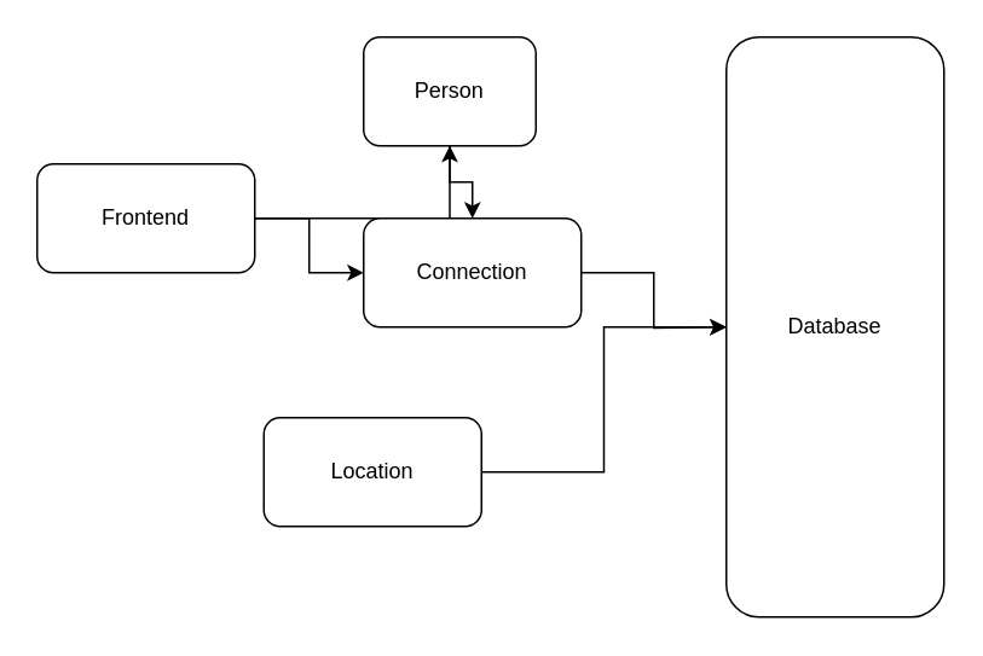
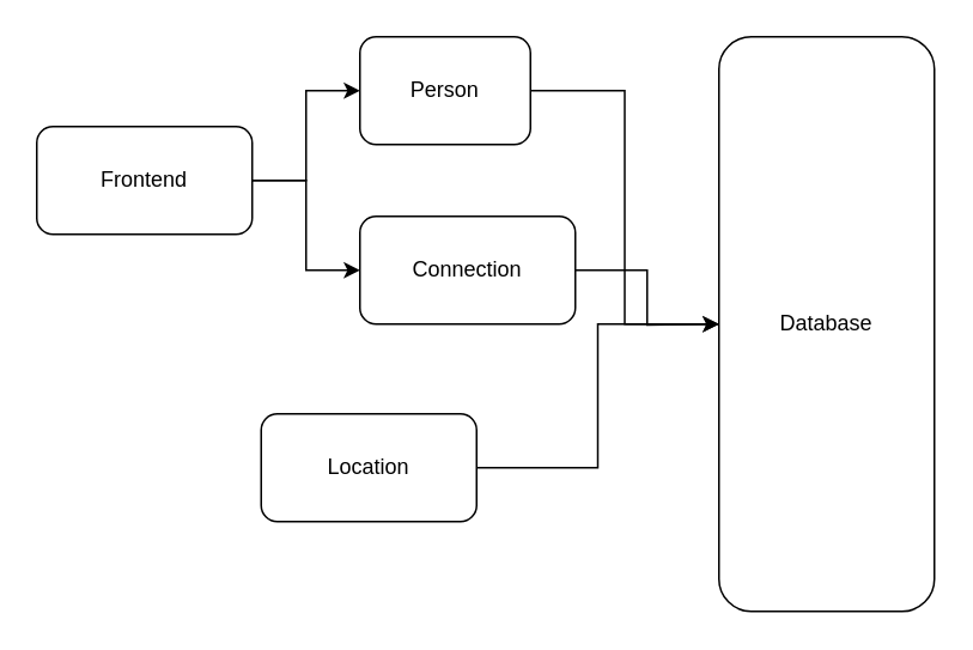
- <mxCell id="5" style="edgeStyle=orthogonalEdgeStyle;rounded=0;orthogonalLoop=1;jettySize=auto;html=1;" parent="1" source="6" target="8" edge="1"><mxGeometry relative="1" as="geometry" /></mxCell>
+ <mxCell id="5" style="edgeStyle=orthogonalEdgeStyle;rounded=0;orthogonalLoop=1;jettySize=auto;html=1;" parent="1" source="6" target="9" edge="1"><mxGeometry relative="1" as="geometry" /></mxCell>
- <mxCell id="4" value="Frontend" style="rounded=1;whiteSpace=wrap;html=1;" parent="1" vertex="1"><mxGeometry x="20" y="90" width="120" height="60" as="geometry" /></mxCell>
+ <mxCell id="4" value="Frontend" style="rounded=1;whiteSpace=wrap;html=1;" parent="1" vertex="1"><mxGeometry x="20" y="70" width="120" height="60" as="geometry" /></mxCell>
- <mxCell id="10" style="edgeStyle=orthogonalEdgeStyle;rounded=0;orthogonalLoop=1;jettySize=auto;html=1;entryX=0;entryY=0.5;entryDx=0;entryDy=0;" parent="1" source="11" target="9" edge="1"><mxGeometry relative="1" as="geometry" /></mxCell>
+ <mxCell id="10" style="edgeStyle=orthogonalEdgeStyle;rounded=0;orthogonalLoop=1;jettySize=auto;html=1;entryX=0;entryY=0.5;entryDx=0;entryDy=0;endArrow=none;" parent="1" source="11" target="9" edge="1"><mxGeometry relative="1" as="geometry" /></mxCell>
